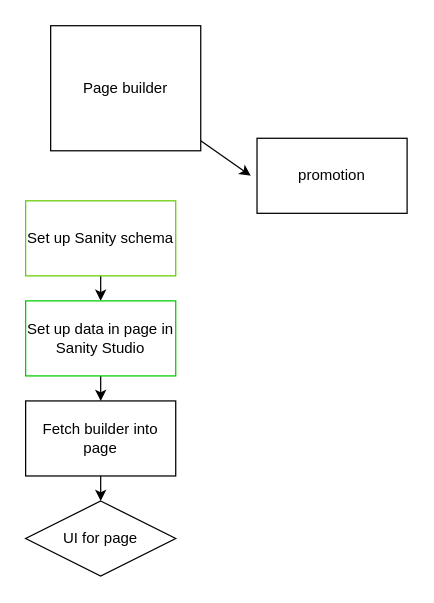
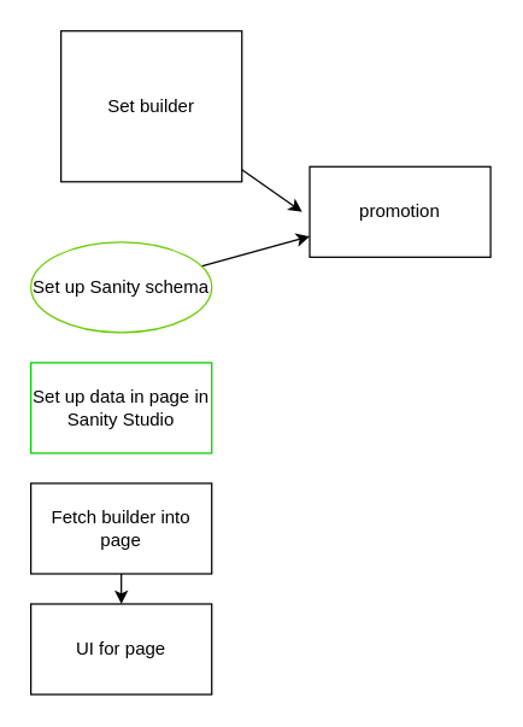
- <mxCell id="10" value="Page builder" style="rounded=0;whiteSpace=wrap;html=1;" parent="1" vertex="1"><mxGeometry x="40" y="20" width="120" height="100" as="geometry" /></mxCell>
+ <mxCell id="10" value="Set builder" style="rounded=0;whiteSpace=wrap;html=1;" parent="1" vertex="1"><mxGeometry x="40" y="20" width="120" height="100" as="geometry" /></mxCell>
- <mxCell id="3" value="Set up Sanity schema" style="rounded=0;whiteSpace=wrap;html=1;strokeColor=#66CC00;" parent="1" vertex="1"><mxGeometry x="20" y="160" width="120" height="60" as="geometry" /></mxCell>
+ <mxCell id="3" value="Set up Sanity schema" style="ellipse;whiteSpace=wrap;html=1;strokeColor=#66CC00;" parent="1" vertex="1"><mxGeometry x="20" y="160" width="120" height="60" as="geometry" /></mxCell>
- <mxCell id="2" style="edgeStyle=none;html=1;entryX=0.5;entryY=0;entryDx=0;entryDy=0;" parent="1" source="3" target="5" edge="1"><mxGeometry relative="1" as="geometry" /></mxCell>
+ <mxCell id="2" style="edgeStyle=none;html=1;" parent="1" source="3" target="11" edge="1"><mxGeometry relative="1" as="geometry" /></mxCell>
- <mxCell id="4" style="edgeStyle=none;html=1;entryX=0.5;entryY=0;entryDx=0;entryDy=0;" parent="1" source="5" target="7" edge="1"><mxGeometry relative="1" as="geometry" /></mxCell>
- <mxCell id="8" value="UI for page" style="rhombus;whiteSpace=wrap;html=1;" parent="1" vertex="1"><mxGeometry x="20" y="400" width="120" height="60" as="geometry" /></mxCell>
+ <mxCell id="8" value="UI for page" style="rounded=0;whiteSpace=wrap;html=1;" parent="1" vertex="1"><mxGeometry x="20" y="400" width="120" height="60" as="geometry" /></mxCell>
